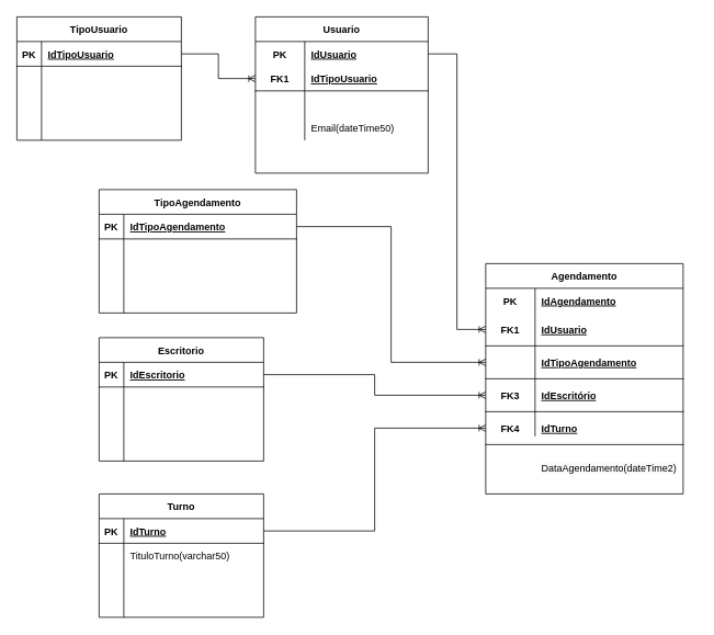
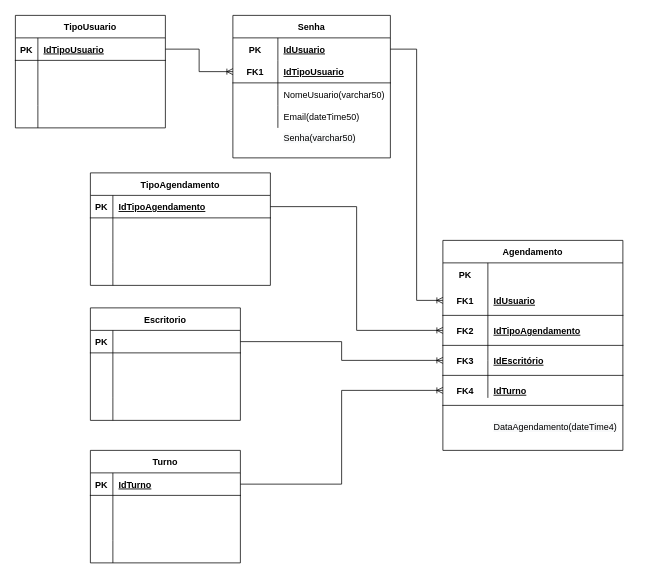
- <mxCell id="15" value="Usuario" style="shape=table;startSize=30;container=1;collapsible=1;childLayout=tableLayout;fixedRows=1;rowLines=0;fontStyle=1;align=center;resizeLast=1;" vertex="1" parent="14"><mxGeometry width="210" height="190" as="geometry" /></mxCell>
+ <mxCell id="15" value="Senha" style="shape=table;startSize=30;container=1;collapsible=1;childLayout=tableLayout;fixedRows=1;rowLines=0;fontStyle=1;align=center;resizeLast=1;" vertex="1" parent="14"><mxGeometry width="210" height="190" as="geometry" /></mxCell>
+ <mxCell id="24" value="NomeUsuario(varchar50)" style="shape=partialRectangle;connectable=0;fillColor=none;top=0;left=0;bottom=0;right=0;align=left;spacingLeft=6;overflow=hidden;" vertex="1" parent="22"><mxGeometry x="60" width="150" height="30" as="geometry" /></mxCell>
+ <mxCell id="28" value="&lt;span style=&quot;color: rgb(0 , 0 , 0) ; font-family: &amp;#34;helvetica&amp;#34; ; font-size: 12px ; font-style: normal ; font-weight: 400 ; letter-spacing: normal ; text-align: left ; text-indent: 0px ; text-transform: none ; word-spacing: 0px ; background-color: rgb(248 , 249 , 250) ; display: inline ; float: none&quot;&gt;Senha(varchar50)&lt;/span&gt;" style="text;whiteSpace=wrap;html=1;" vertex="1" parent="14"><mxGeometry x="66" y="150" width="120" height="30" as="geometry" /></mxCell>
- <mxCell id="33" value="IdAgendamento" style="shape=partialRectangle;connectable=0;fillColor=none;top=0;left=0;bottom=0;right=0;align=left;spacingLeft=6;fontStyle=5;overflow=hidden;" vertex="1" parent="31"><mxGeometry x="60" width="180" height="30" as="geometry" /></mxCell>
+ <mxCell id="44" value="FK2" style="shape=partialRectangle;connectable=0;fillColor=none;top=0;left=0;bottom=0;right=0;fontStyle=1;overflow=hidden;" vertex="1" parent="43"><mxGeometry width="60" height="40" as="geometry" /></mxCell>
- <mxCell id="69" value="IdEscritorio" style="shape=partialRectangle;connectable=0;fillColor=none;top=0;left=0;bottom=0;right=0;align=left;spacingLeft=6;fontStyle=5;overflow=hidden;" vertex="1" parent="67"><mxGeometry x="30" width="170" height="30" as="geometry" /></mxCell>
- <mxCell id="46" value="&lt;span style=&quot;color: rgb(0 , 0 , 0) ; font-family: &amp;#34;helvetica&amp;#34; ; font-size: 12px ; font-style: normal ; font-weight: 400 ; letter-spacing: normal ; text-align: left ; text-indent: 0px ; text-transform: none ; word-spacing: 0px ; background-color: rgb(248 , 249 , 250) ; display: inline ; float: none&quot;&gt;DataAgendamento(dateTime2)&lt;/span&gt;" style="text;whiteSpace=wrap;html=1;" vertex="1" parent="29"><mxGeometry x="66" y="235" width="190" height="30" as="geometry" /></mxCell>
+ <mxCell id="46" value="&lt;span style=&quot;color: rgb(0 , 0 , 0) ; font-family: &amp;#34;helvetica&amp;#34; ; font-size: 12px ; font-style: normal ; font-weight: 400 ; letter-spacing: normal ; text-align: left ; text-indent: 0px ; text-transform: none ; word-spacing: 0px ; background-color: rgb(248 , 249 , 250) ; display: inline ; float: none&quot;&gt;DataAgendamento(dateTime4)&lt;/span&gt;" style="text;whiteSpace=wrap;html=1;" vertex="1" parent="29"><mxGeometry x="66" y="235" width="190" height="30" as="geometry" /></mxCell>
- <mxCell id="59" value="TituloTurno(varchar50)" style="shape=partialRectangle;connectable=0;fillColor=none;top=0;left=0;bottom=0;right=0;align=left;spacingLeft=6;overflow=hidden;" vertex="1" parent="57"><mxGeometry x="30" width="170" height="30" as="geometry" /></mxCell>
